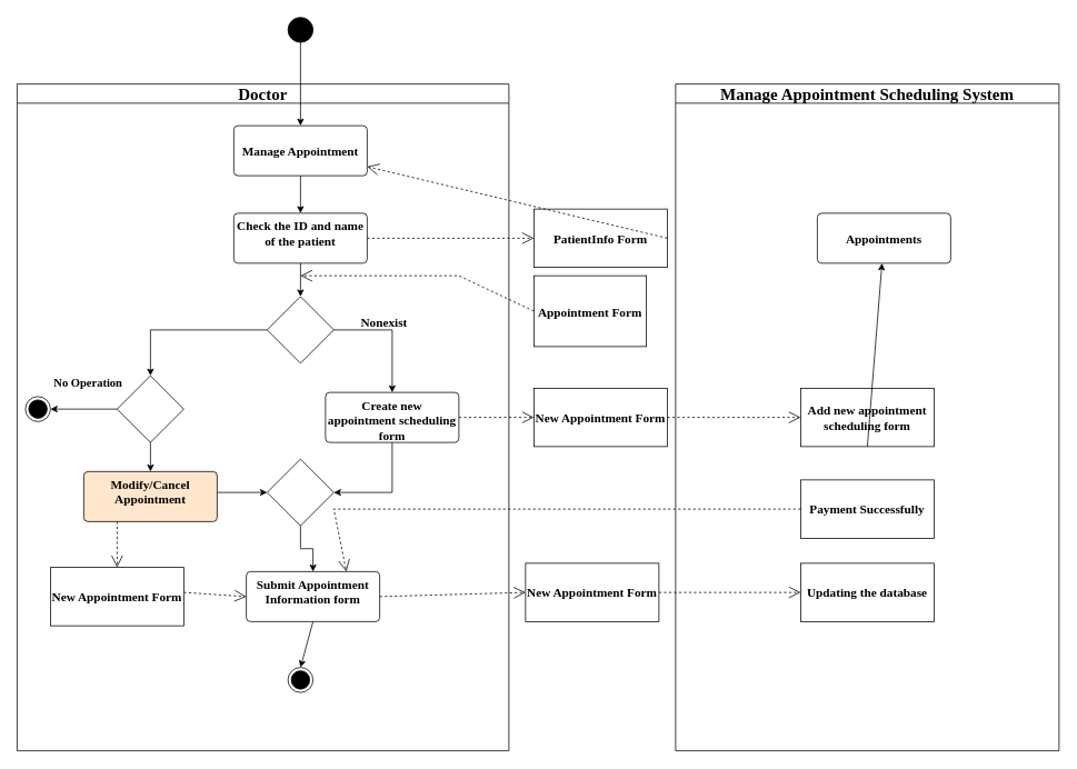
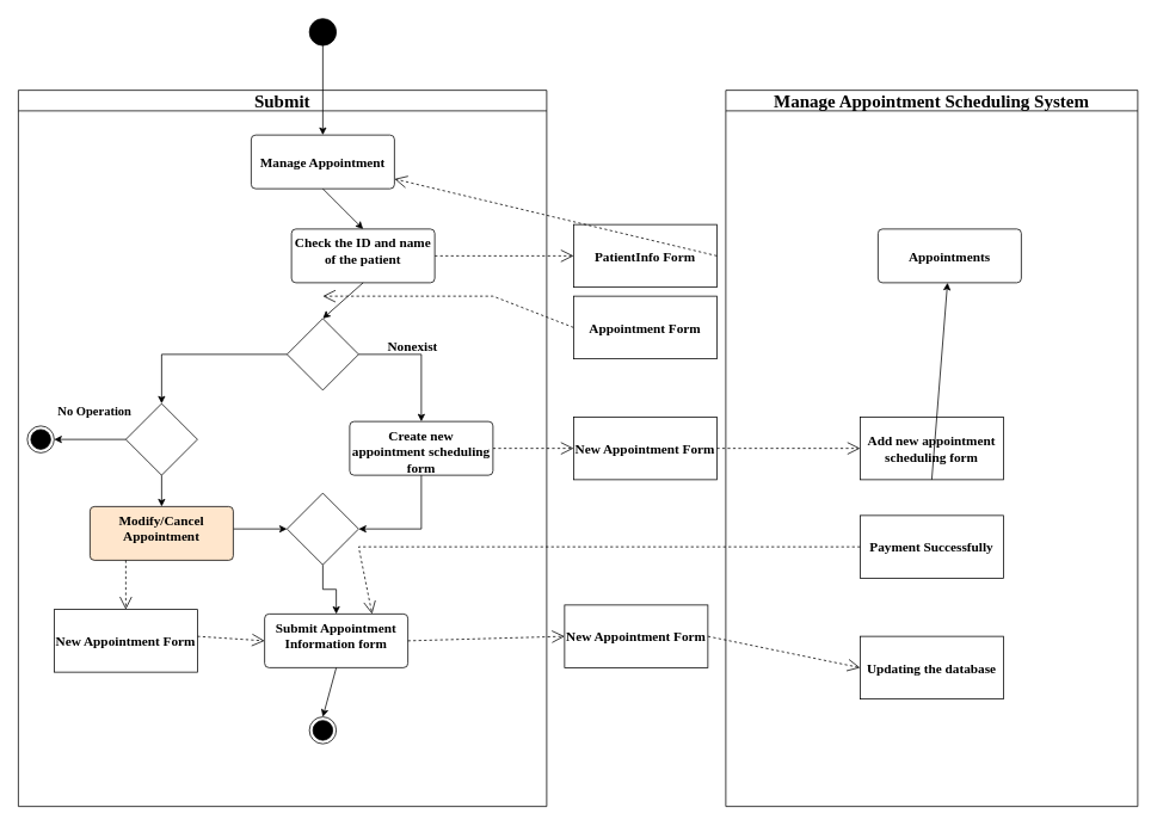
- <mxCell id="2" value="&lt;font style=&quot;font-size: 20px;&quot;&gt;Doctor&lt;/font&gt;" style="swimlane;whiteSpace=wrap;html=1;fontSize=15;fontStyle=1;fontFamily=Times New Roman;container=0;" parent="1" vertex="1"><mxGeometry x="20" y="100" width="590" height="800" as="geometry"><mxRectangle x="-1830" y="-2170" width="80" height="30" as="alternateBounds" /></mxGeometry></mxCell>
+ <mxCell id="2" value="&lt;font style=&quot;font-size: 20px;&quot;&gt;Submit&lt;/font&gt;" style="swimlane;whiteSpace=wrap;html=1;fontSize=15;fontStyle=1;fontFamily=Times New Roman;container=0;" parent="1" vertex="1"><mxGeometry x="20" y="100" width="590" height="800" as="geometry"><mxRectangle x="-1830" y="-2170" width="80" height="30" as="alternateBounds" /></mxGeometry></mxCell>
- <mxCell id="21" value="Check the ID and name of the patient" style="html=1;align=center;verticalAlign=top;rounded=1;absoluteArcSize=1;arcSize=10;dashed=0;whiteSpace=wrap;fontFamily=Times New Roman;fontSize=15;fontStyle=1" parent="1" vertex="1"><mxGeometry x="280" y="255" width="160" height="60" as="geometry" /></mxCell>
+ <mxCell id="21" value="Check the ID and name of the patient" style="html=1;align=center;verticalAlign=top;rounded=1;absoluteArcSize=1;arcSize=10;dashed=0;whiteSpace=wrap;fontFamily=Times New Roman;fontSize=15;fontStyle=1" parent="1" vertex="1"><mxGeometry x="325" y="255" width="160" height="60" as="geometry" /></mxCell>
- <mxCell id="16" value="Appointment Form" style="rounded=0;whiteSpace=wrap;html=1;fontSize=15;fontStyle=1;fontFamily=Times New Roman;" parent="1" vertex="1"><mxGeometry x="640" y="330" width="135" height="85" as="geometry" /></mxCell>
+ <mxCell id="16" value="Appointment Form" style="rounded=0;whiteSpace=wrap;html=1;fontSize=15;fontStyle=1;fontFamily=Times New Roman;" parent="1" vertex="1"><mxGeometry x="640" y="330" width="160" height="70" as="geometry" /></mxCell>
- <mxCell id="6" value="Updating the database" style="rounded=0;whiteSpace=wrap;html=1;fontSize=15;fontStyle=1;fontFamily=Times New Roman;" parent="3" vertex="1"><mxGeometry x="150" y="575" width="160" height="70" as="geometry" /></mxCell>
+ <mxCell id="6" value="Updating the database" style="rounded=0;whiteSpace=wrap;html=1;fontSize=15;fontStyle=1;fontFamily=Times New Roman;" parent="3" vertex="1"><mxGeometry x="150" y="610" width="160" height="70" as="geometry" /></mxCell>
